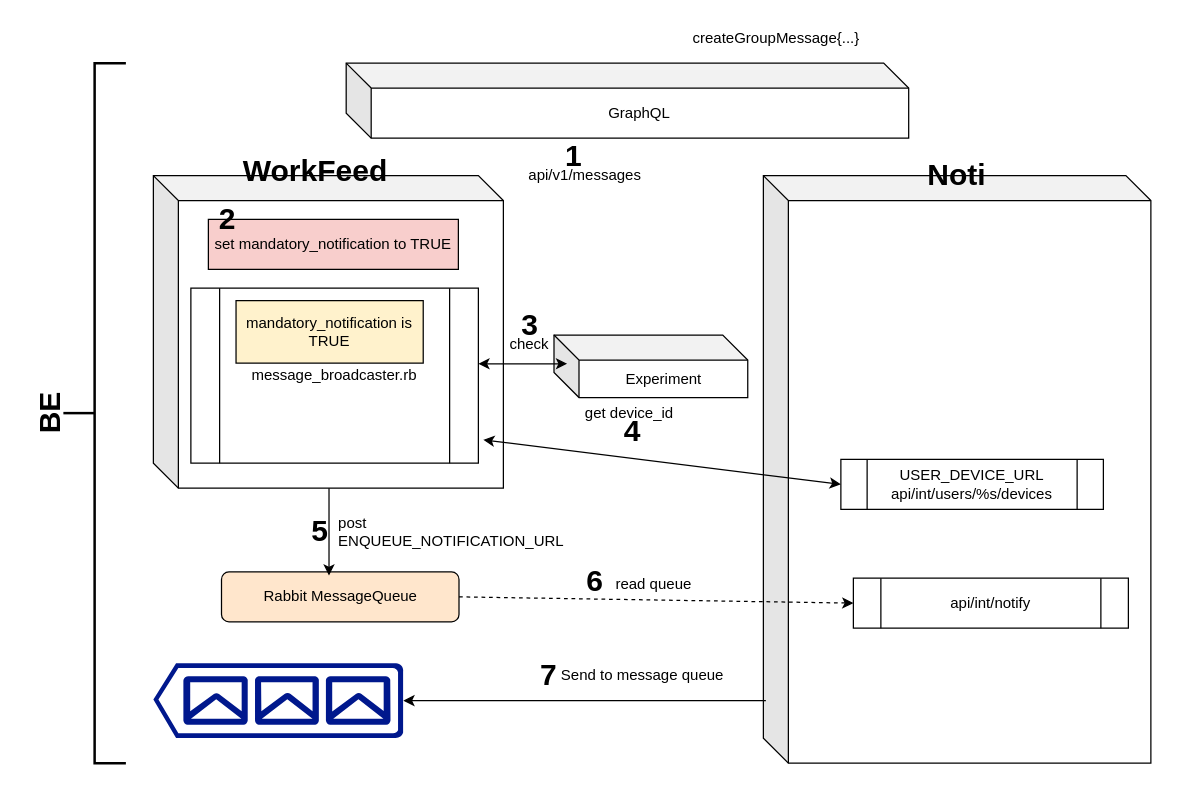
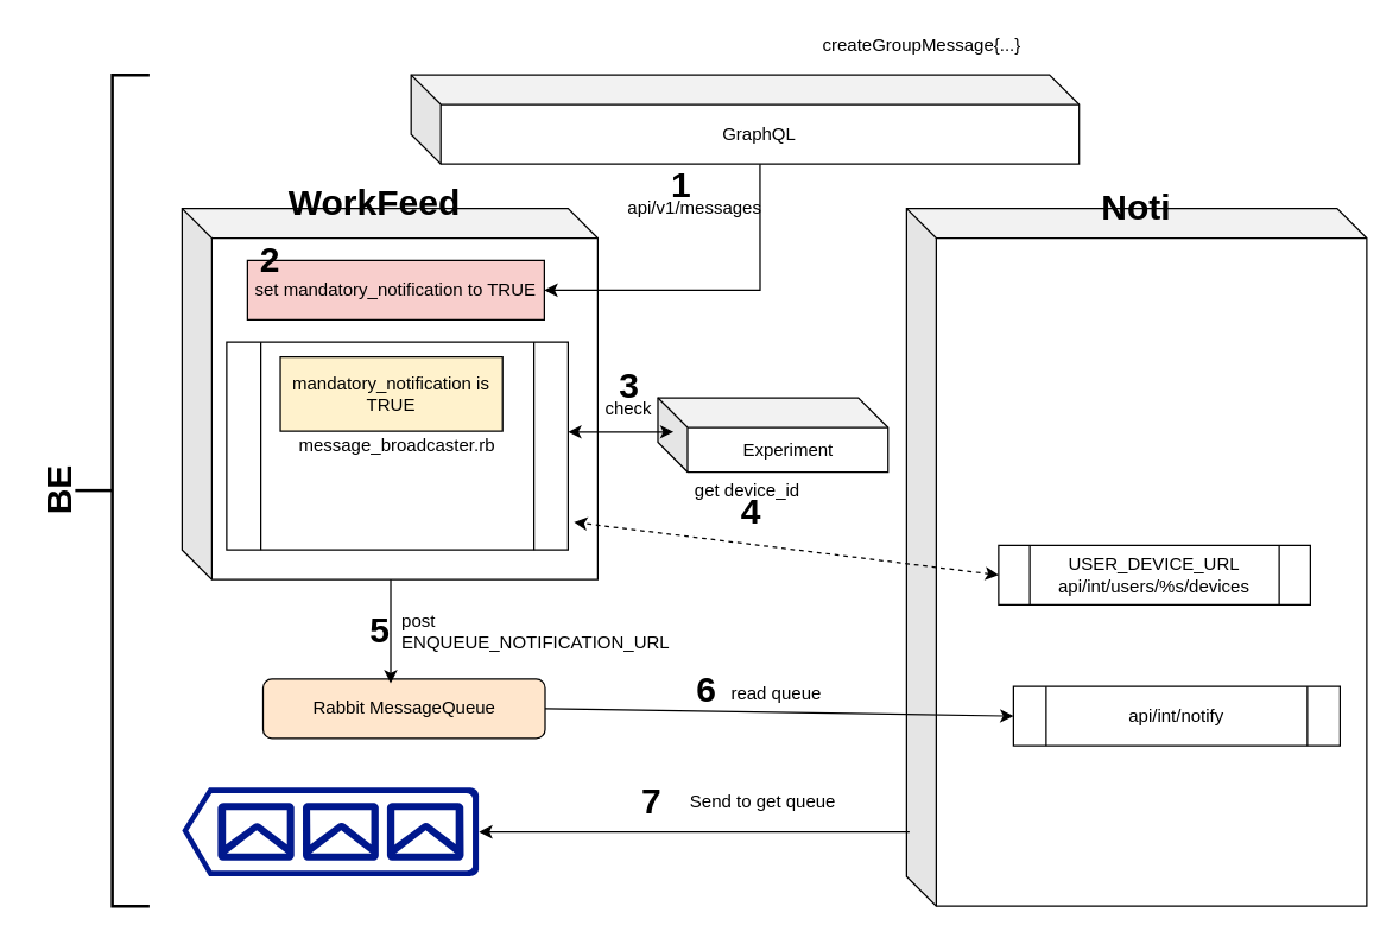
+ <mxCell id="29" style="edgeStyle=orthogonalEdgeStyle;rounded=0;orthogonalLoop=1;jettySize=auto;html=1;exitX=0;exitY=0;exitDx=235;exitDy=60;exitPerimeter=0;entryX=1;entryY=0.5;entryDx=0;entryDy=0;" parent="1" source="30" target="32" edge="1"><mxGeometry relative="1" as="geometry" /></mxCell>
- <mxCell id="6" value="" style="endArrow=classic;startArrow=classic;html=1;entryX=1.017;entryY=0.867;entryDx=0;entryDy=0;exitX=0;exitY=0.5;exitDx=0;exitDy=0;entryPerimeter=0;" parent="1" source="5" target="3" edge="1"><mxGeometry width="50" height="50" relative="1" as="geometry"><mxPoint x="512" y="520" as="sourcePoint" /><mxPoint x="562" y="470" as="targetPoint" /><Array as="points" /></mxGeometry></mxCell>
+ <mxCell id="6" value="" style="endArrow=classic;startArrow=classic;html=1;entryX=1.017;entryY=0.867;entryDx=0;entryDy=0;exitX=0;exitY=0.5;exitDx=0;exitDy=0;entryPerimeter=0;dashed=1;" parent="1" source="5" target="3" edge="1"><mxGeometry width="50" height="50" relative="1" as="geometry"><mxPoint x="512" y="520" as="sourcePoint" /><mxPoint x="562" y="470" as="targetPoint" /><Array as="points" /></mxGeometry></mxCell>
- <mxCell id="17" value="" style="endArrow=classic;html=1;exitX=1;exitY=0.5;exitDx=0;exitDy=0;entryX=0;entryY=0.5;entryDx=0;entryDy=0;dashed=1;" parent="1" source="15" target="16" edge="1"><mxGeometry width="50" height="50" relative="1" as="geometry"><mxPoint x="512" y="427" as="sourcePoint" /><mxPoint x="592" y="477" as="targetPoint" /></mxGeometry></mxCell>
+ <mxCell id="17" value="" style="endArrow=classic;html=1;exitX=1;exitY=0.5;exitDx=0;exitDy=0;entryX=0;entryY=0.5;entryDx=0;entryDy=0;" parent="1" source="15" target="16" edge="1"><mxGeometry width="50" height="50" relative="1" as="geometry"><mxPoint x="512" y="427" as="sourcePoint" /><mxPoint x="592" y="477" as="targetPoint" /></mxGeometry></mxCell>
- <mxCell id="19" value="Send to message queue" style="text;html=1;align=center;verticalAlign=middle;resizable=0;points=[];autosize=1;" parent="1" vertex="1"><mxGeometry x="438" y="530" width="150" height="20" as="geometry" /></mxCell>
+ <mxCell id="19" value="Send to get queue" style="text;html=1;align=center;verticalAlign=middle;resizable=0;points=[];autosize=1;" parent="1" vertex="1"><mxGeometry x="438" y="530" width="150" height="20" as="geometry" /></mxCell>
